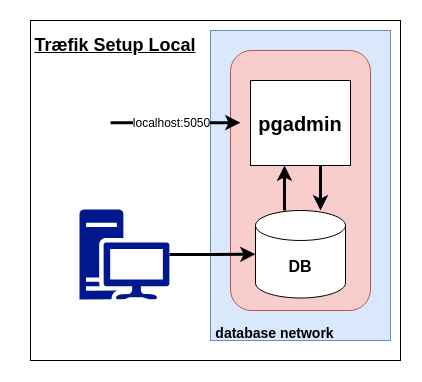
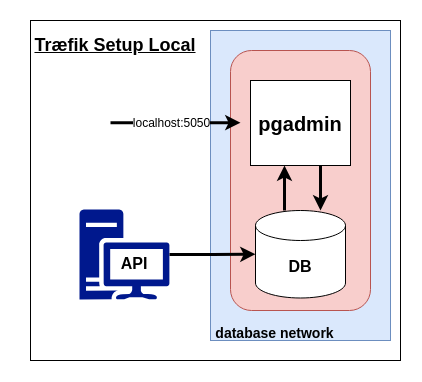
+ <mxCell id="13" value="&lt;b&gt;&lt;font style=&quot;font-size: 16px;&quot;&gt;API&lt;/font&gt;&lt;/b&gt;" style="text;html=1;strokeColor=none;fillColor=none;align=center;verticalAlign=middle;whiteSpace=wrap;rounded=0;" parent="11" vertex="1"><mxGeometry x="25" y="39" width="60" height="30" as="geometry" /></mxCell>
